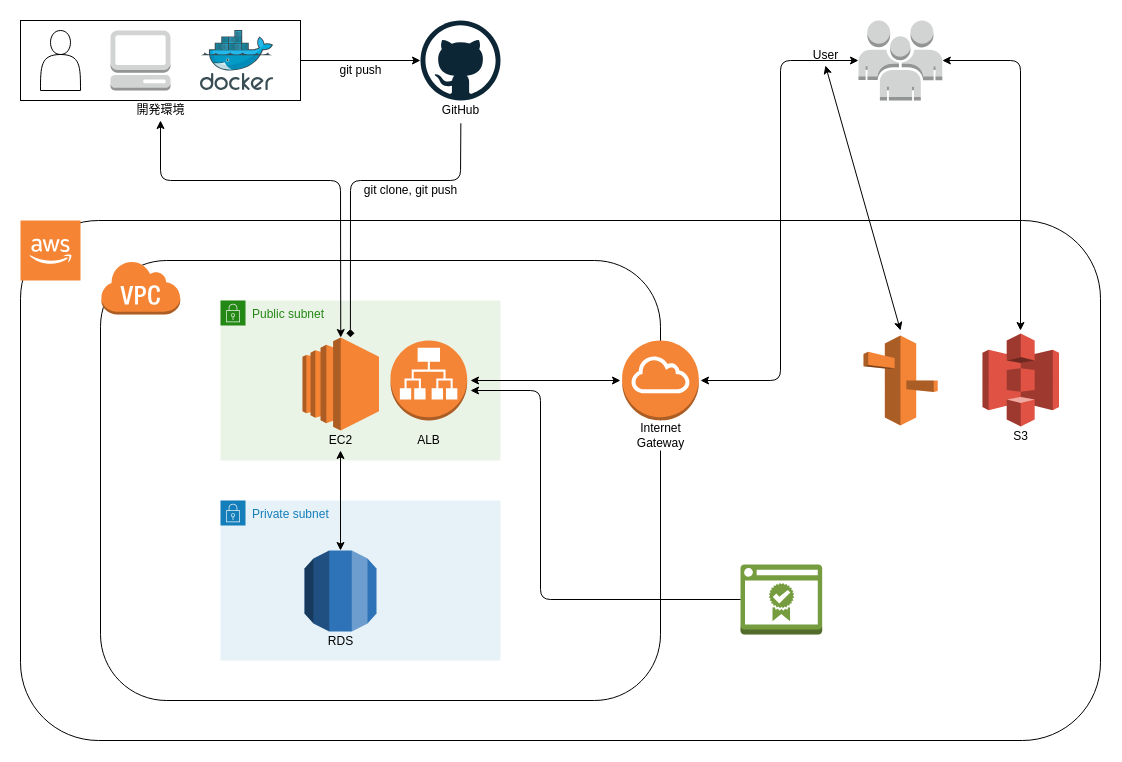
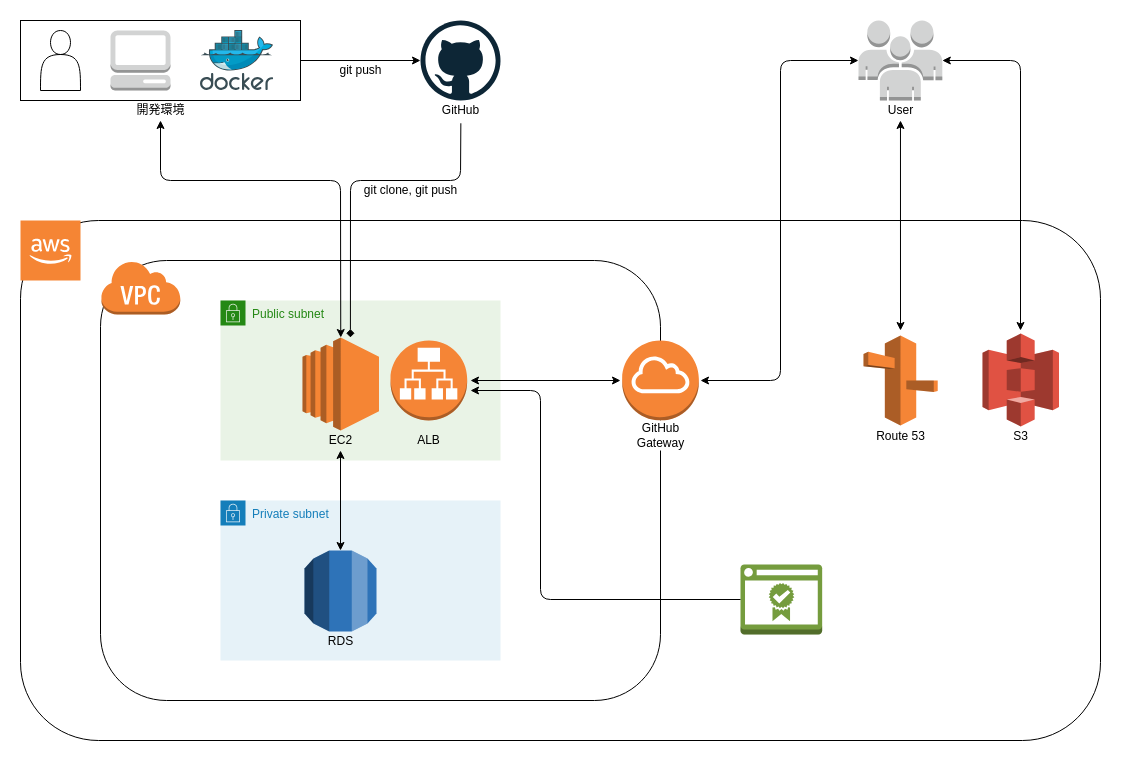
- <mxCell id="31" value="User" style="text;html=1;resizable=0;autosize=1;align=center;verticalAlign=middle;points=[];fillColor=none;strokeColor=none;rounded=0;" parent="1" vertex="1"><mxGeometry x="804.9" y="45" width="40" height="20" as="geometry" /></mxCell>
+ <mxCell id="31" value="User" style="text;html=1;resizable=0;autosize=1;align=center;verticalAlign=middle;points=[];fillColor=none;strokeColor=none;rounded=0;" parent="1" vertex="1"><mxGeometry x="879.9" y="100" width="40" height="20" as="geometry" /></mxCell>
- <mxCell id="28" value="Internet&lt;br&gt;Gateway" style="text;html=1;resizable=0;autosize=1;align=center;verticalAlign=middle;points=[];strokeColor=none;rounded=0;fillColor=#ffffff;" parent="1" vertex="1"><mxGeometry x="630" y="420" width="60" height="30" as="geometry" /></mxCell>
+ <mxCell id="28" value="GitHub&lt;br&gt;Gateway" style="text;html=1;resizable=0;autosize=1;align=center;verticalAlign=middle;points=[];strokeColor=none;rounded=0;fillColor=#ffffff;" parent="1" vertex="1"><mxGeometry x="630" y="420" width="60" height="30" as="geometry" /></mxCell>
+ <mxCell id="29" value="Route 53" style="text;html=1;resizable=0;autosize=1;align=center;verticalAlign=middle;points=[];fillColor=none;strokeColor=none;rounded=0;" parent="1" vertex="1"><mxGeometry x="869.9" y="426" width="60" height="20" as="geometry" /></mxCell>
